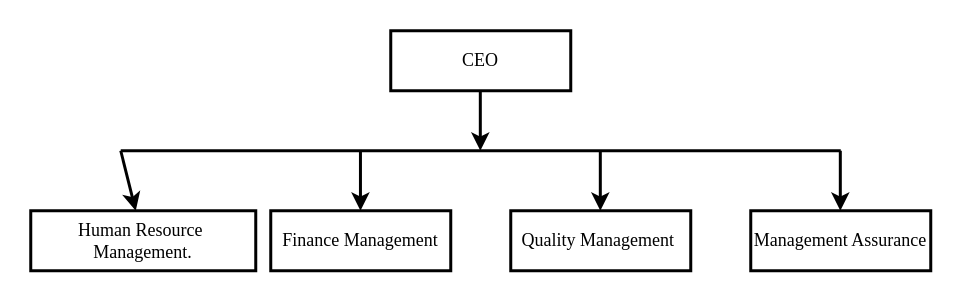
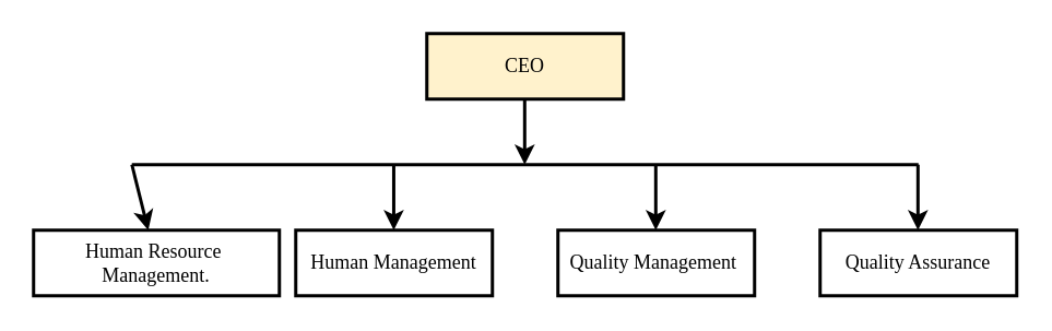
- <mxCell id="2" value="&lt;font face=&quot;Times New Roman&quot;&gt;CEO&lt;/font&gt;" style="rounded=0;whiteSpace=wrap;html=1;strokeWidth=2;" vertex="1" parent="1"><mxGeometry x="260" y="20" width="120" height="40" as="geometry" /></mxCell>
+ <mxCell id="2" value="&lt;font face=&quot;Times New Roman&quot;&gt;CEO&lt;/font&gt;" style="rounded=0;whiteSpace=wrap;html=1;strokeWidth=2;fillColor=#fff2cc;" vertex="1" parent="1"><mxGeometry x="260" y="20" width="120" height="40" as="geometry" /></mxCell>
- <mxCell id="4" value="&lt;span style=&quot;font-family: &amp;quot;Times New Roman&amp;quot;;&quot;&gt;Finance Management&lt;/span&gt;" style="rounded=0;whiteSpace=wrap;html=1;strokeWidth=2;" vertex="1" parent="1"><mxGeometry x="180" y="140" width="120" height="40" as="geometry" /></mxCell>
+ <mxCell id="4" value="&lt;span style=&quot;font-family: &amp;quot;Times New Roman&amp;quot;;&quot;&gt;Human Management&lt;/span&gt;" style="rounded=0;whiteSpace=wrap;html=1;strokeWidth=2;" vertex="1" parent="1"><mxGeometry x="180" y="140" width="120" height="40" as="geometry" /></mxCell>
- <mxCell id="6" value="&lt;span style=&quot;font-family: &amp;quot;Times New Roman&amp;quot;;&quot;&gt;Management Assurance&lt;/span&gt;" style="rounded=0;whiteSpace=wrap;html=1;strokeWidth=2;" vertex="1" parent="1"><mxGeometry x="500" y="140" width="120" height="40" as="geometry" /></mxCell>
+ <mxCell id="6" value="&lt;span style=&quot;font-family: &amp;quot;Times New Roman&amp;quot;;&quot;&gt;Quality Assurance&lt;/span&gt;" style="rounded=0;whiteSpace=wrap;html=1;strokeWidth=2;" vertex="1" parent="1"><mxGeometry x="500" y="140" width="120" height="40" as="geometry" /></mxCell>
